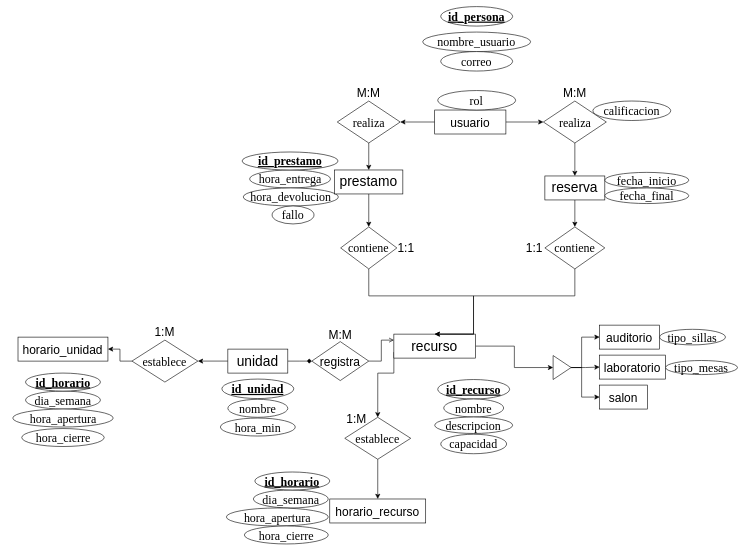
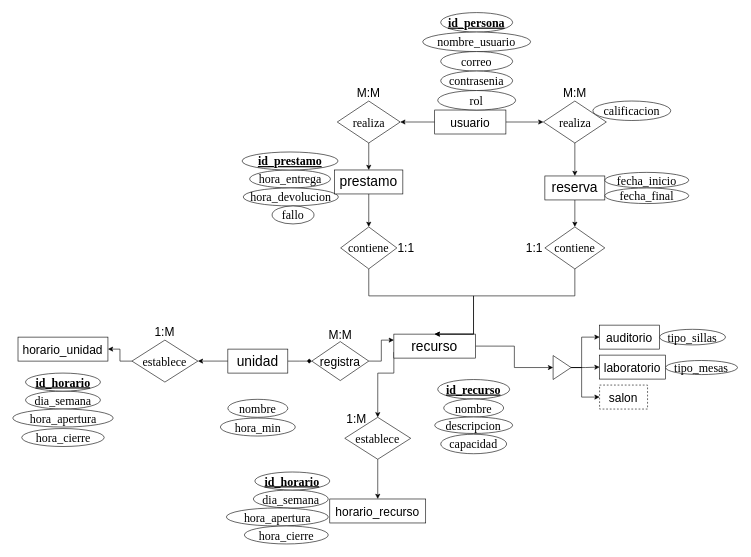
- <mxCell id="42" value="id_persona" style="ellipse;whiteSpace=wrap;html=1;hachureGap=4;fontFamily=Architects Daughter;fontSource=https%3A%2F%2Ffonts.googleapis.com%2Fcss%3Ffamily%3DArchitects%2BDaughter;fontSize=20;fontStyle=5;rounded=0;" parent="1" vertex="1"><mxGeometry x="734.25" y="10.5" width="120" height="32.5" as="geometry" /></mxCell>
+ <mxCell id="42" value="id_persona" style="ellipse;whiteSpace=wrap;html=1;hachureGap=4;fontFamily=Architects Daughter;fontSource=https%3A%2F%2Ffonts.googleapis.com%2Fcss%3Ffamily%3DArchitects%2BDaughter;fontSize=20;fontStyle=5;rounded=0;" parent="1" vertex="1"><mxGeometry x="734.25" y="20.5" width="120" height="32.5" as="geometry" /></mxCell>
+ <mxCell id="70" value="contrasenia" style="ellipse;whiteSpace=wrap;html=1;hachureGap=4;fontFamily=Architects Daughter;fontSource=https%3A%2F%2Ffonts.googleapis.com%2Fcss%3Ffamily%3DArchitects%2BDaughter;fontSize=20;rounded=0;" parent="1" vertex="1"><mxGeometry x="734.25" y="118" width="120" height="32.5" as="geometry" /></mxCell>
- <mxCell id="8" style="edgeStyle=orthogonalEdgeStyle;rounded=0;hachureGap=4;orthogonalLoop=1;jettySize=auto;html=1;exitX=1;exitY=0.5;exitDx=0;exitDy=0;entryX=0;entryY=0.25;entryDx=0;entryDy=0;fontFamily=Helvetica;fontSize=16;endArrow=open;" parent="1" source="9" target="7" edge="1"><mxGeometry relative="1" as="geometry" /></mxCell>
+ <mxCell id="8" style="edgeStyle=orthogonalEdgeStyle;rounded=0;hachureGap=4;orthogonalLoop=1;jettySize=auto;html=1;exitX=1;exitY=0.5;exitDx=0;exitDy=0;entryX=0;entryY=0.25;entryDx=0;entryDy=0;fontFamily=Helvetica;fontSize=16;" parent="1" source="9" target="7" edge="1"><mxGeometry relative="1" as="geometry" /></mxCell>
- <mxCell id="36" value="id_unidad" style="ellipse;whiteSpace=wrap;html=1;hachureGap=4;fontFamily=Architects Daughter;fontSource=https%3A%2F%2Ffonts.googleapis.com%2Fcss%3Ffamily%3DArchitects%2BDaughter;fontSize=20;fontStyle=5;rounded=0;" parent="1" vertex="1"><mxGeometry x="369.25" y="631.75" width="120" height="32.5" as="geometry" /></mxCell>
- <mxCell id="12" value="salon" style="rounded=0;whiteSpace=wrap;html=1;hachureGap=4;fontFamily=Helvetica;fontSize=20;" parent="1" vertex="1"><mxGeometry x="999.25" y="641.75" width="80" height="40" as="geometry" /></mxCell>
+ <mxCell id="12" value="salon" style="rounded=0;whiteSpace=wrap;html=1;hachureGap=4;fontFamily=Helvetica;fontSize=20;dashed=1;" parent="1" vertex="1"><mxGeometry x="999.25" y="641.75" width="80" height="40" as="geometry" /></mxCell>
